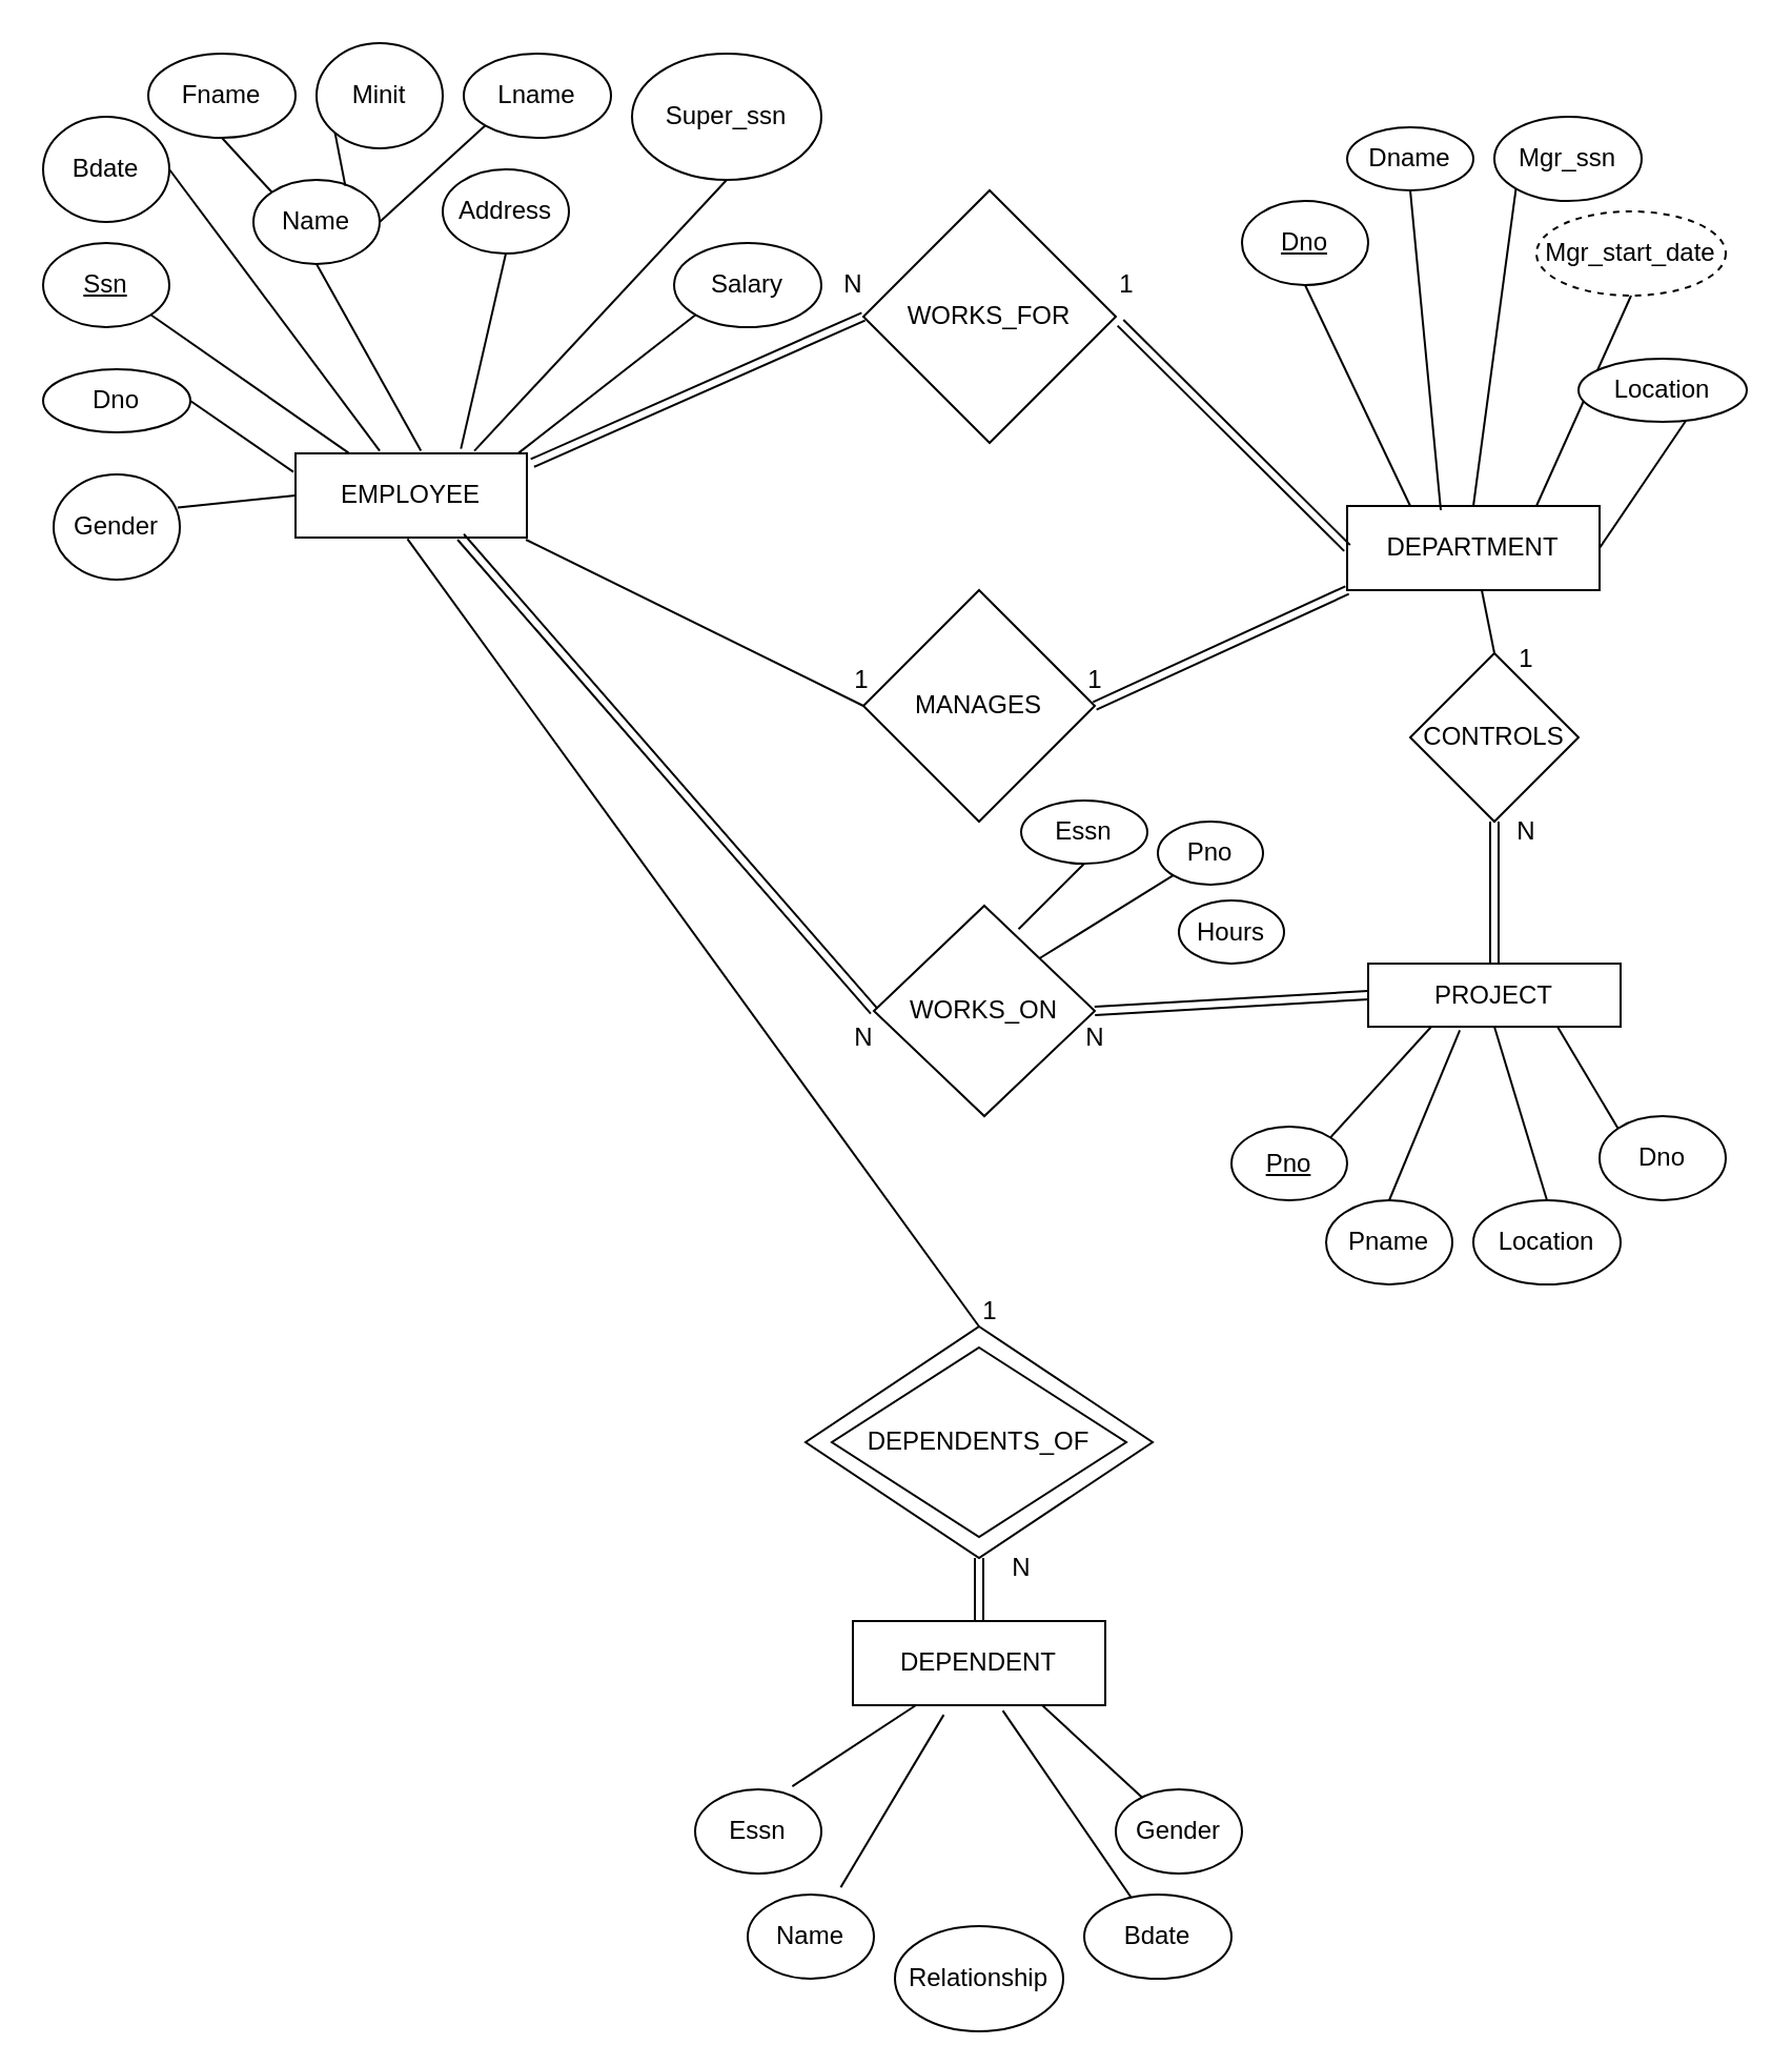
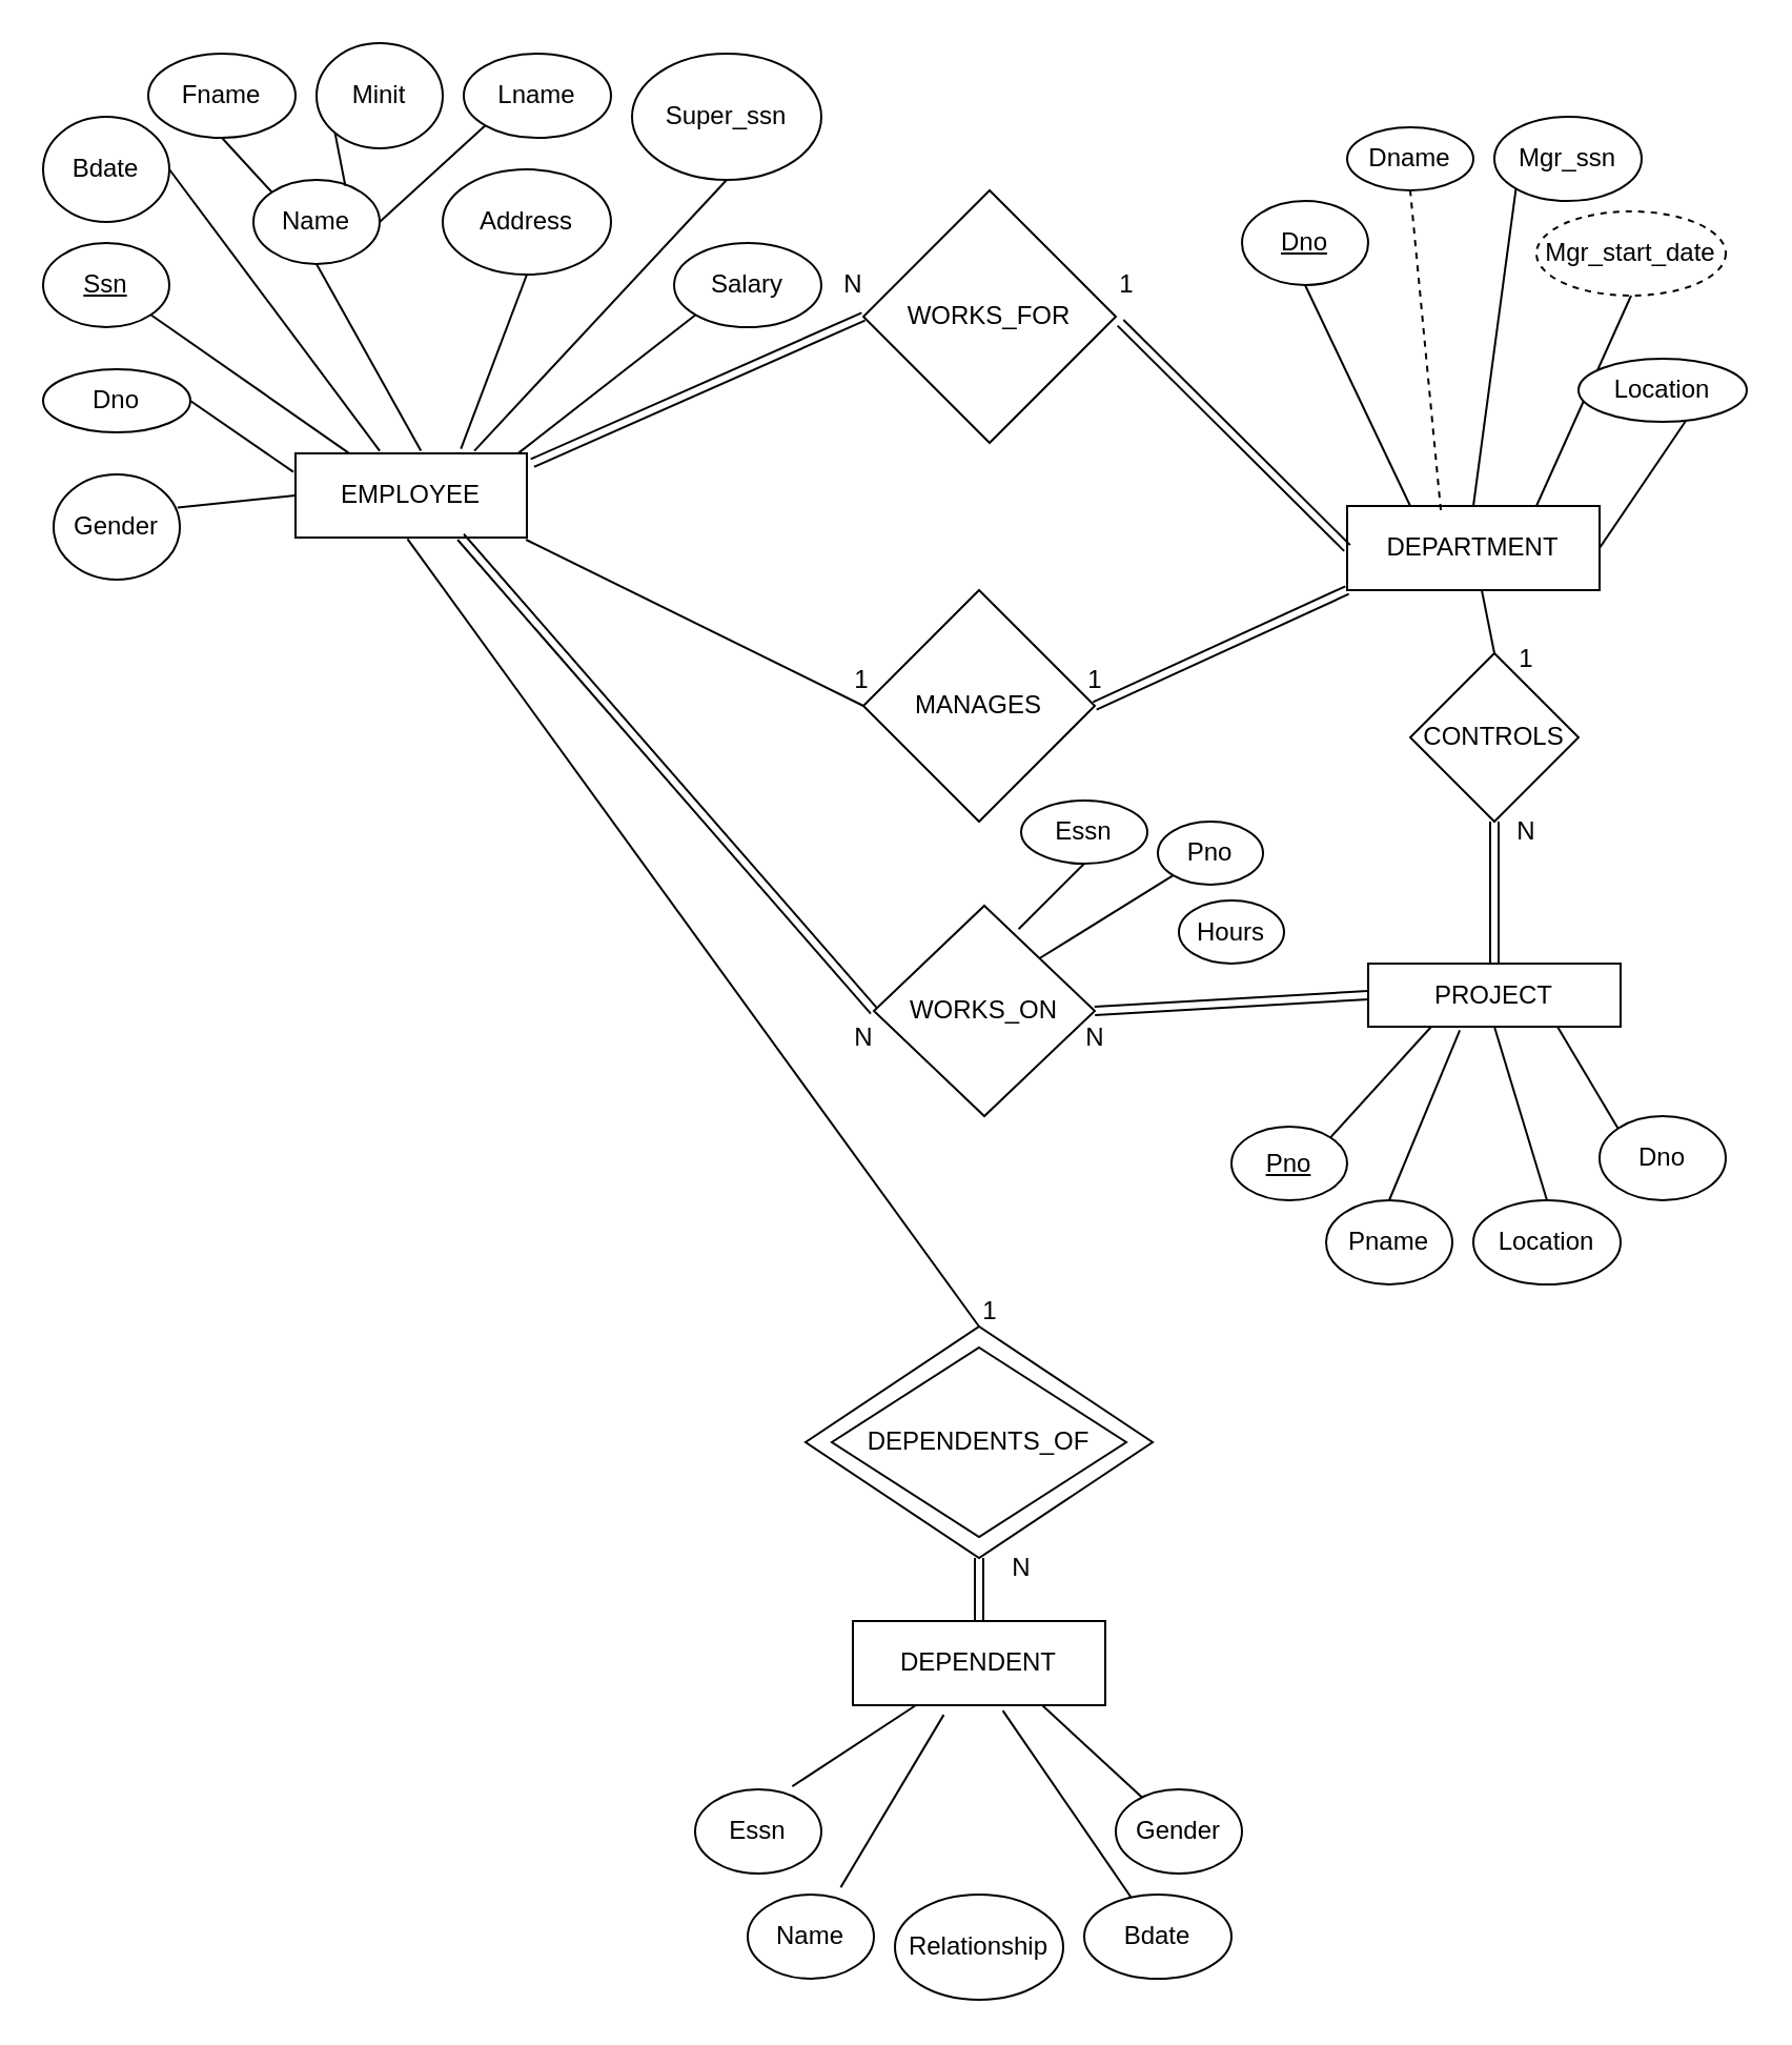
- <mxCell id="16" value="Address" style="ellipse;whiteSpace=wrap;html=1;" vertex="1" parent="1"><mxGeometry x="210" y="80" width="60" height="40" as="geometry" /></mxCell>
+ <mxCell id="16" value="Address" style="ellipse;whiteSpace=wrap;html=1;" vertex="1" parent="1"><mxGeometry x="210" y="80" width="80" height="50" as="geometry" /></mxCell>
- <mxCell id="42" value="" style="endArrow=none;html=1;rounded=0;entryX=0.5;entryY=1;entryDx=0;entryDy=0;exitX=0.371;exitY=0.05;exitDx=0;exitDy=0;exitPerimeter=0;" edge="1" parent="1" source="5" target="38"><mxGeometry width="50" height="50" relative="1" as="geometry"><mxPoint x="690" y="210" as="sourcePoint" /><mxPoint x="420" y="170" as="targetPoint" /></mxGeometry></mxCell>
+ <mxCell id="42" value="" style="endArrow=none;html=1;rounded=0;entryX=0.5;entryY=1;entryDx=0;entryDy=0;exitX=0.371;exitY=0.05;exitDx=0;exitDy=0;exitPerimeter=0;dashed=1;" edge="1" parent="1" source="5" target="38"><mxGeometry width="50" height="50" relative="1" as="geometry"><mxPoint x="690" y="210" as="sourcePoint" /><mxPoint x="420" y="170" as="targetPoint" /></mxGeometry></mxCell>
- <mxCell id="78" value="Relationship" style="ellipse;whiteSpace=wrap;html=1;" vertex="1" parent="1"><mxGeometry x="425" y="915" width="80" height="50" as="geometry" /></mxCell>
+ <mxCell id="78" value="Relationship" style="ellipse;whiteSpace=wrap;html=1;" vertex="1" parent="1"><mxGeometry x="425" y="900" width="80" height="50" as="geometry" /></mxCell>
